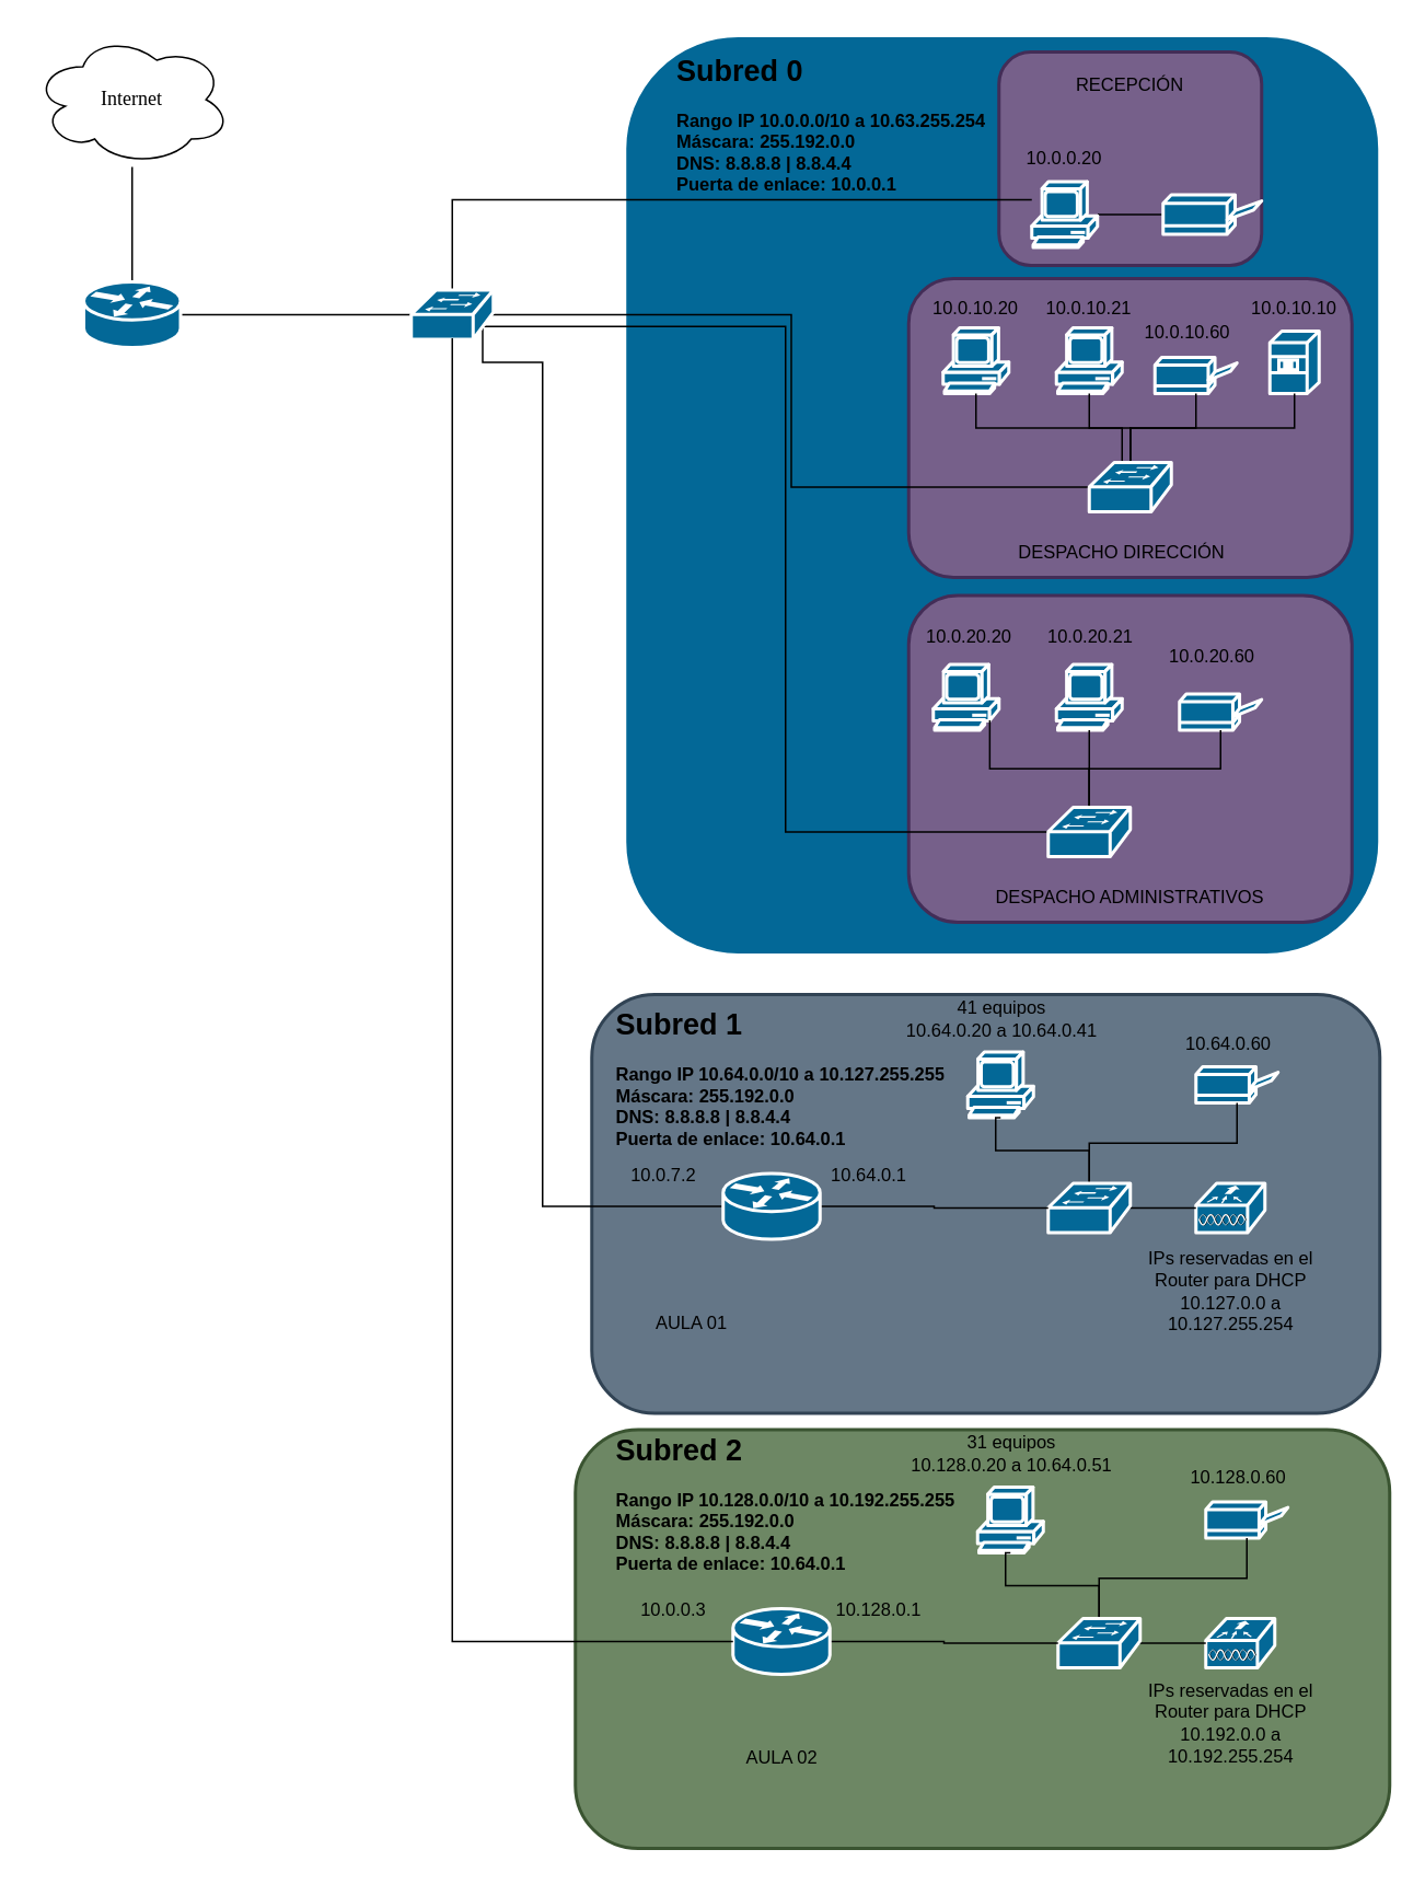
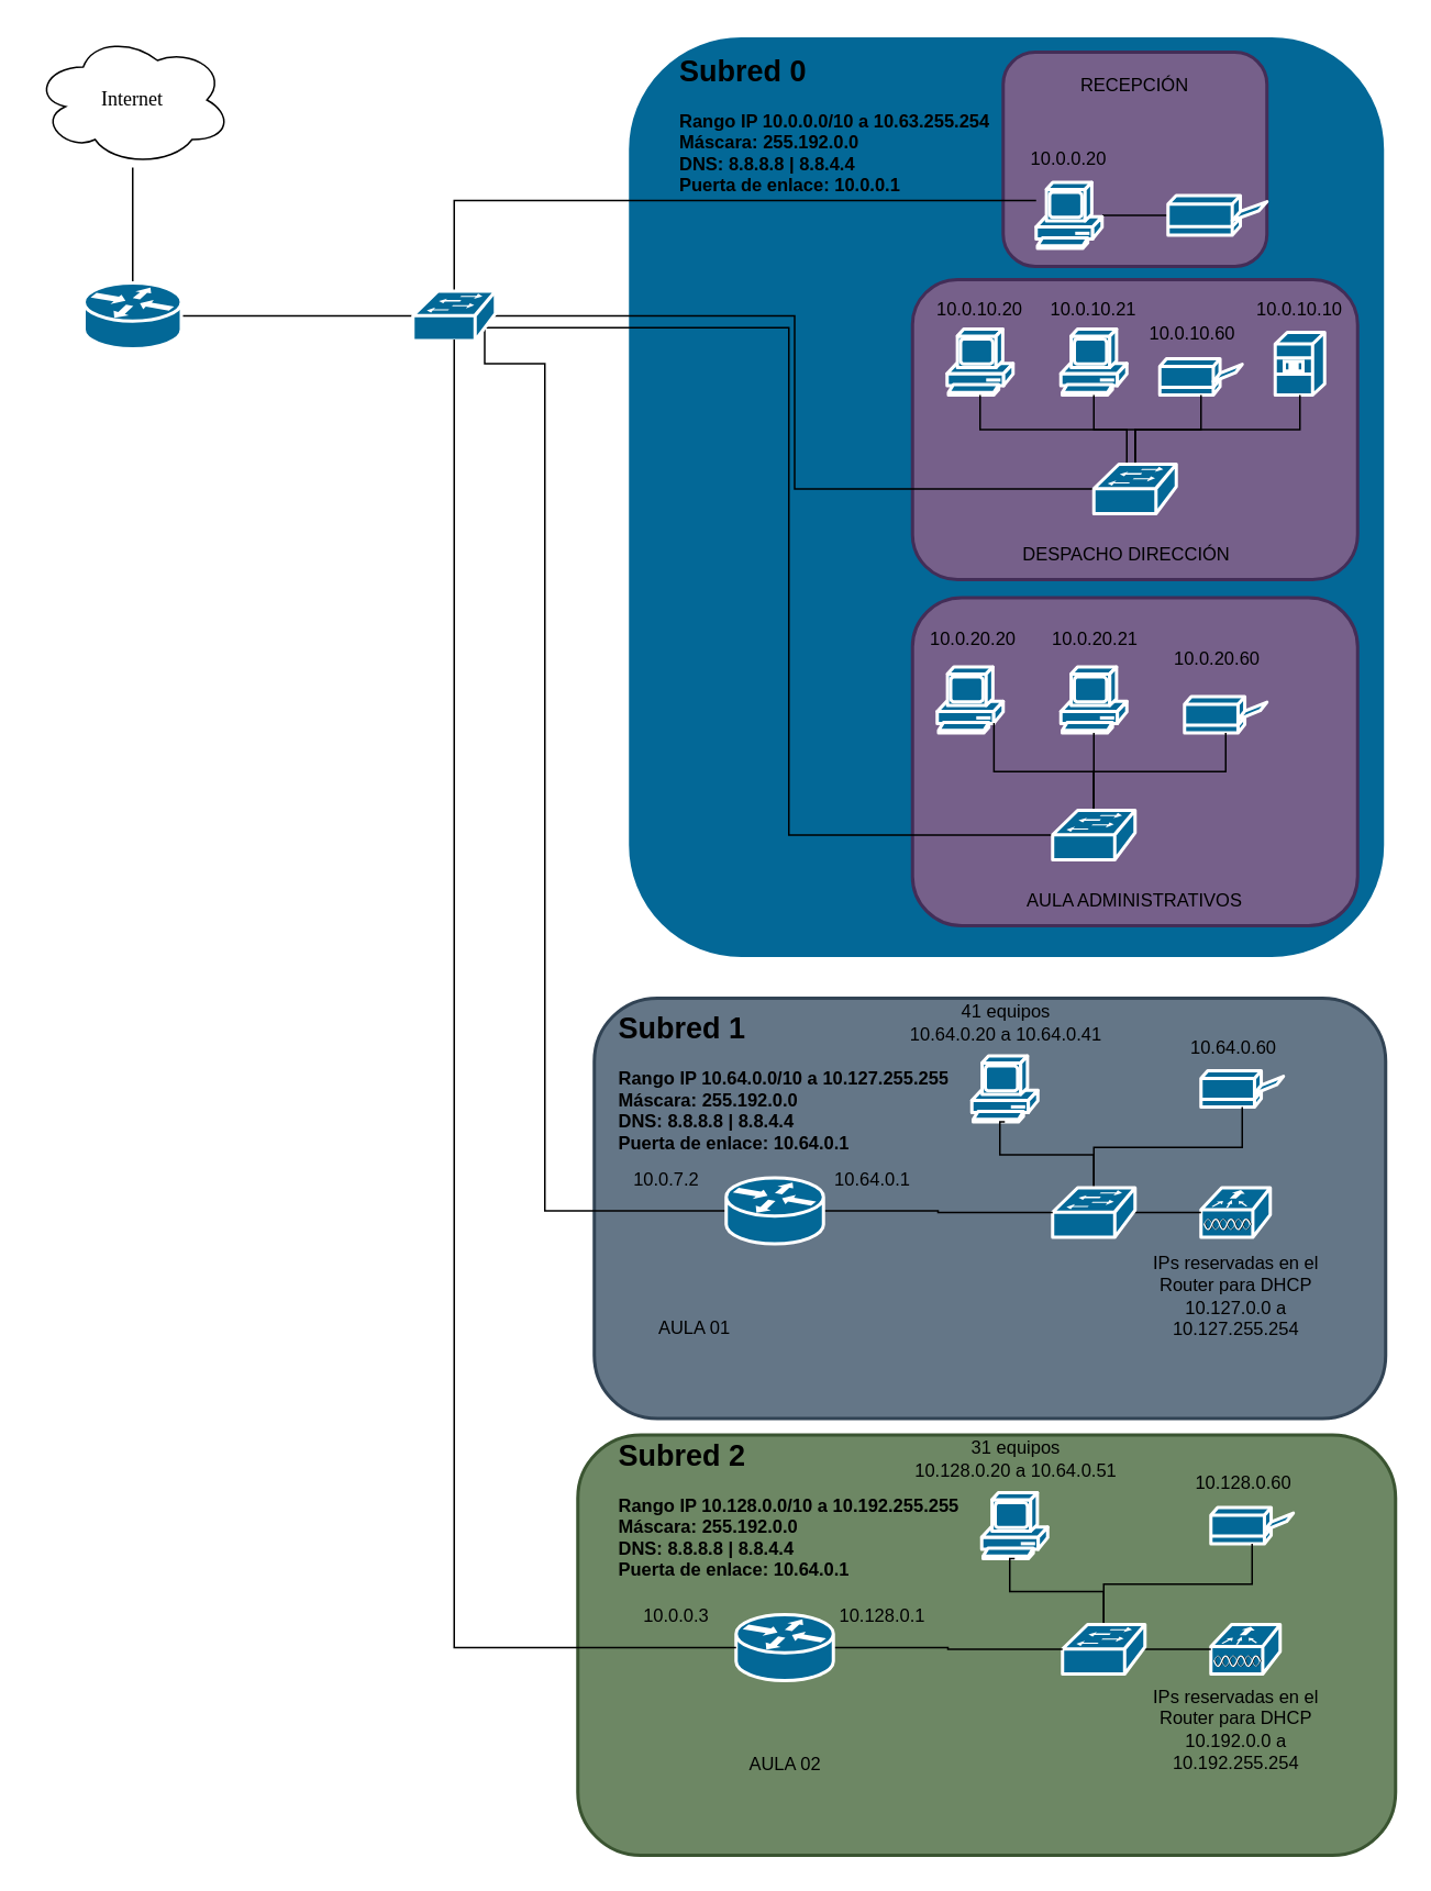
- <mxCell id="45" value="DESPACHO ADMINISTRATIVOS" style="text;html=1;strokeColor=none;fillColor=none;align=center;verticalAlign=middle;whiteSpace=wrap;rounded=0;dashed=0;sketch=0;pointerEvents=1;fontFamily=Helvetica;fontSize=11;fontColor=#000000;" vertex="1" parent="1"><mxGeometry x="603" y="531" width="170" height="30" as="geometry" /></mxCell>
+ <mxCell id="45" value="AULA ADMINISTRATIVOS" style="text;html=1;strokeColor=none;fillColor=none;align=center;verticalAlign=middle;whiteSpace=wrap;rounded=0;dashed=0;sketch=0;pointerEvents=1;fontFamily=Helvetica;fontSize=11;fontColor=#000000;" vertex="1" parent="1"><mxGeometry x="603" y="531" width="170" height="30" as="geometry" /></mxCell>
